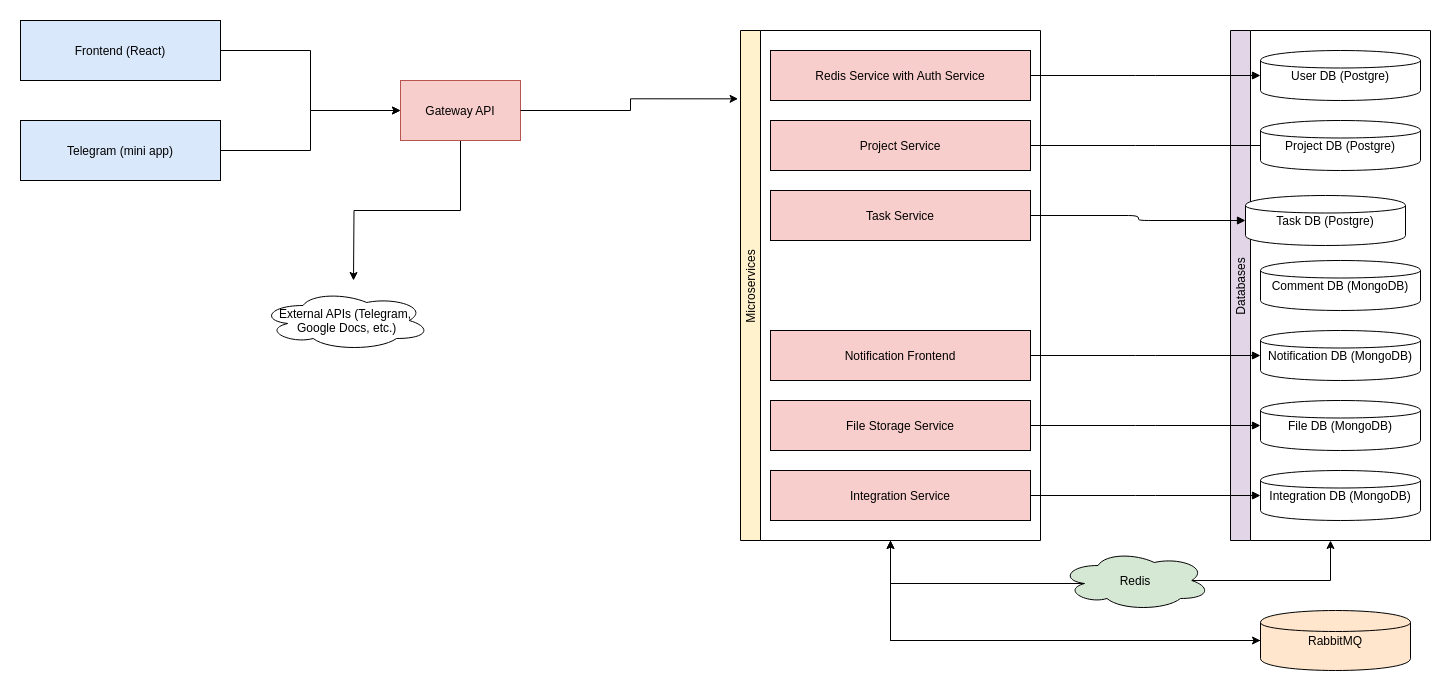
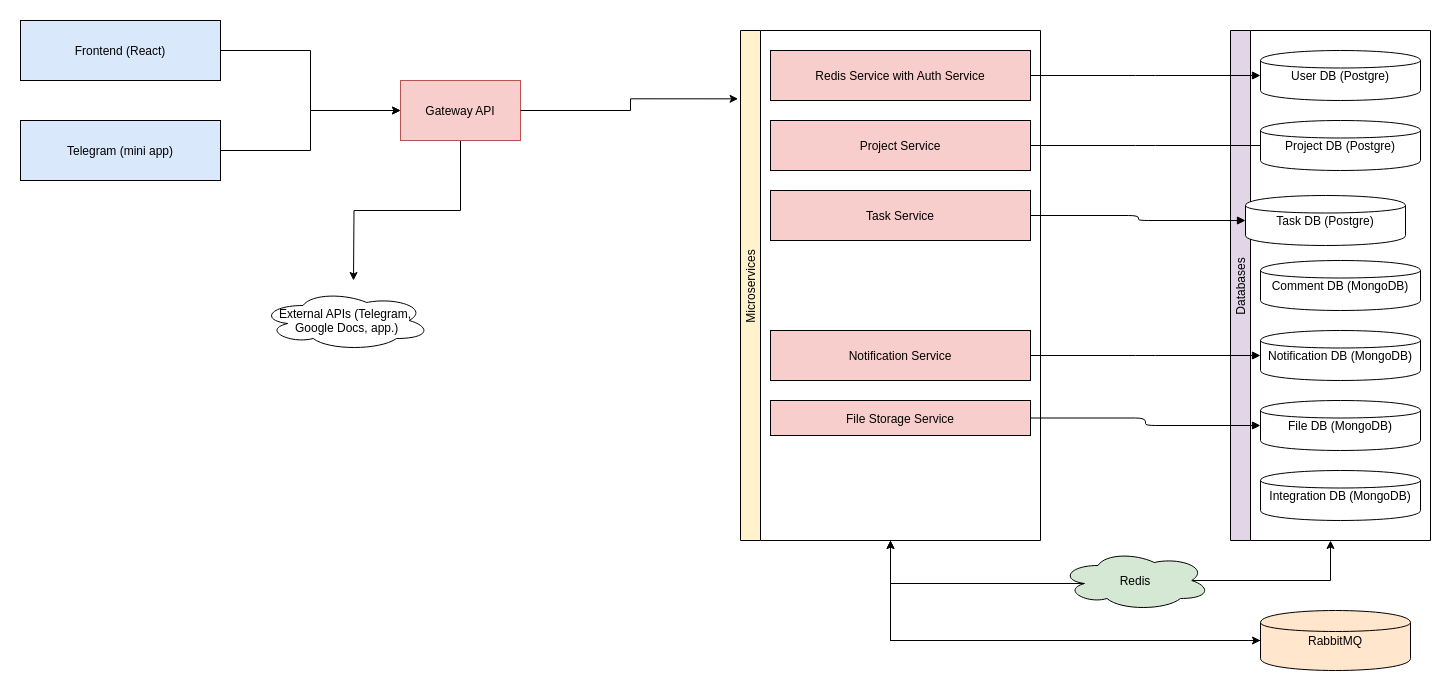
- <mxCell id="26" value="External APIs (Telegram,&#10; Google Docs, etc.)" style="shape=cloud;fillColor=#ffffff;" parent="1" vertex="1"><mxGeometry x="260" y="290" width="170" height="60" as="geometry" /></mxCell>
+ <mxCell id="26" value="External APIs (Telegram,&#10; Google Docs, app.)" style="shape=cloud;fillColor=#ffffff;" parent="1" vertex="1"><mxGeometry x="260" y="290" width="170" height="60" as="geometry" /></mxCell>
- <mxCell id="9" value="Notification Frontend" style="shape=rectangle;fillColor=#f8cecc;" parent="5" vertex="1"><mxGeometry x="30" y="300" width="260" height="50" as="geometry" /></mxCell>
+ <mxCell id="9" value="Notification Service" style="shape=rectangle;fillColor=#f8cecc;" parent="5" vertex="1"><mxGeometry x="30" y="300" width="260" height="50" as="geometry" /></mxCell>
- <mxCell id="10" value="File Storage Service" style="shape=rectangle;fillColor=#f8cecc;" parent="5" vertex="1"><mxGeometry x="30" y="370" width="260" height="50" as="geometry" /></mxCell>
+ <mxCell id="10" value="File Storage Service" style="shape=rectangle;fillColor=#f8cecc;" parent="5" vertex="1"><mxGeometry x="30" y="370" width="260" height="35" as="geometry" /></mxCell>
- <mxCell id="11" value="Integration Service" style="shape=rectangle;fillColor=#f8cecc;" parent="5" vertex="1"><mxGeometry x="30" y="440" width="260" height="50" as="geometry" /></mxCell>
- <mxCell id="25" style="edgeStyle=elbowEdgeStyle;endArrow=block;" parent="1" source="11" target="19" edge="1"><mxGeometry relative="1" as="geometry" /></mxCell>
